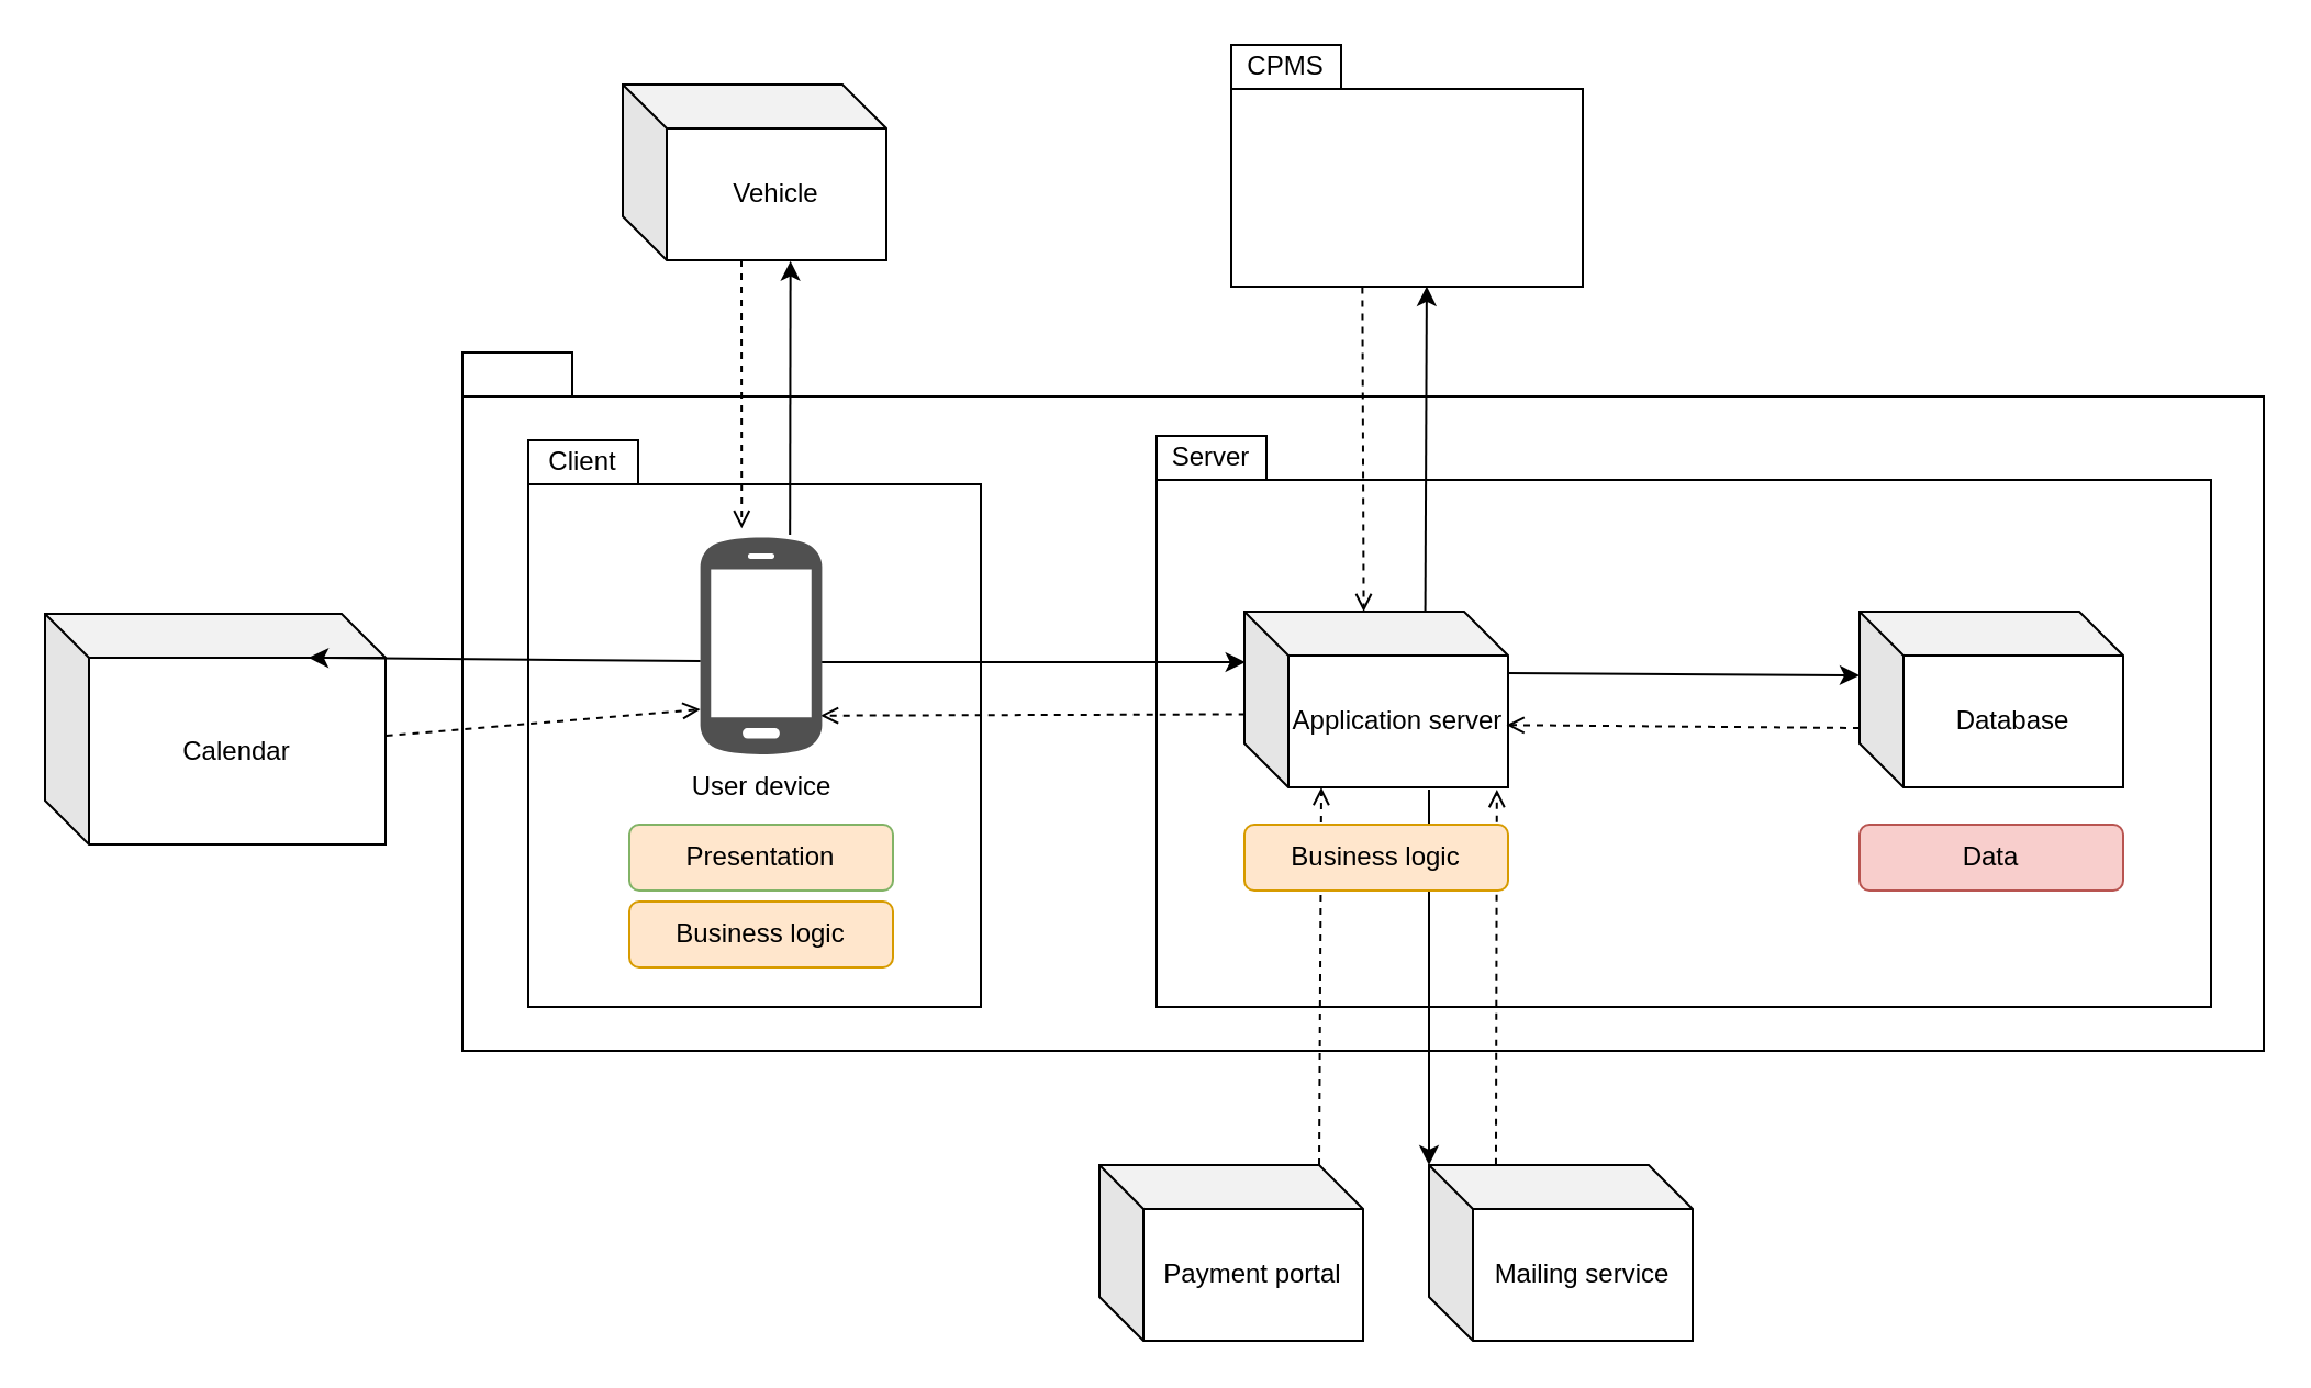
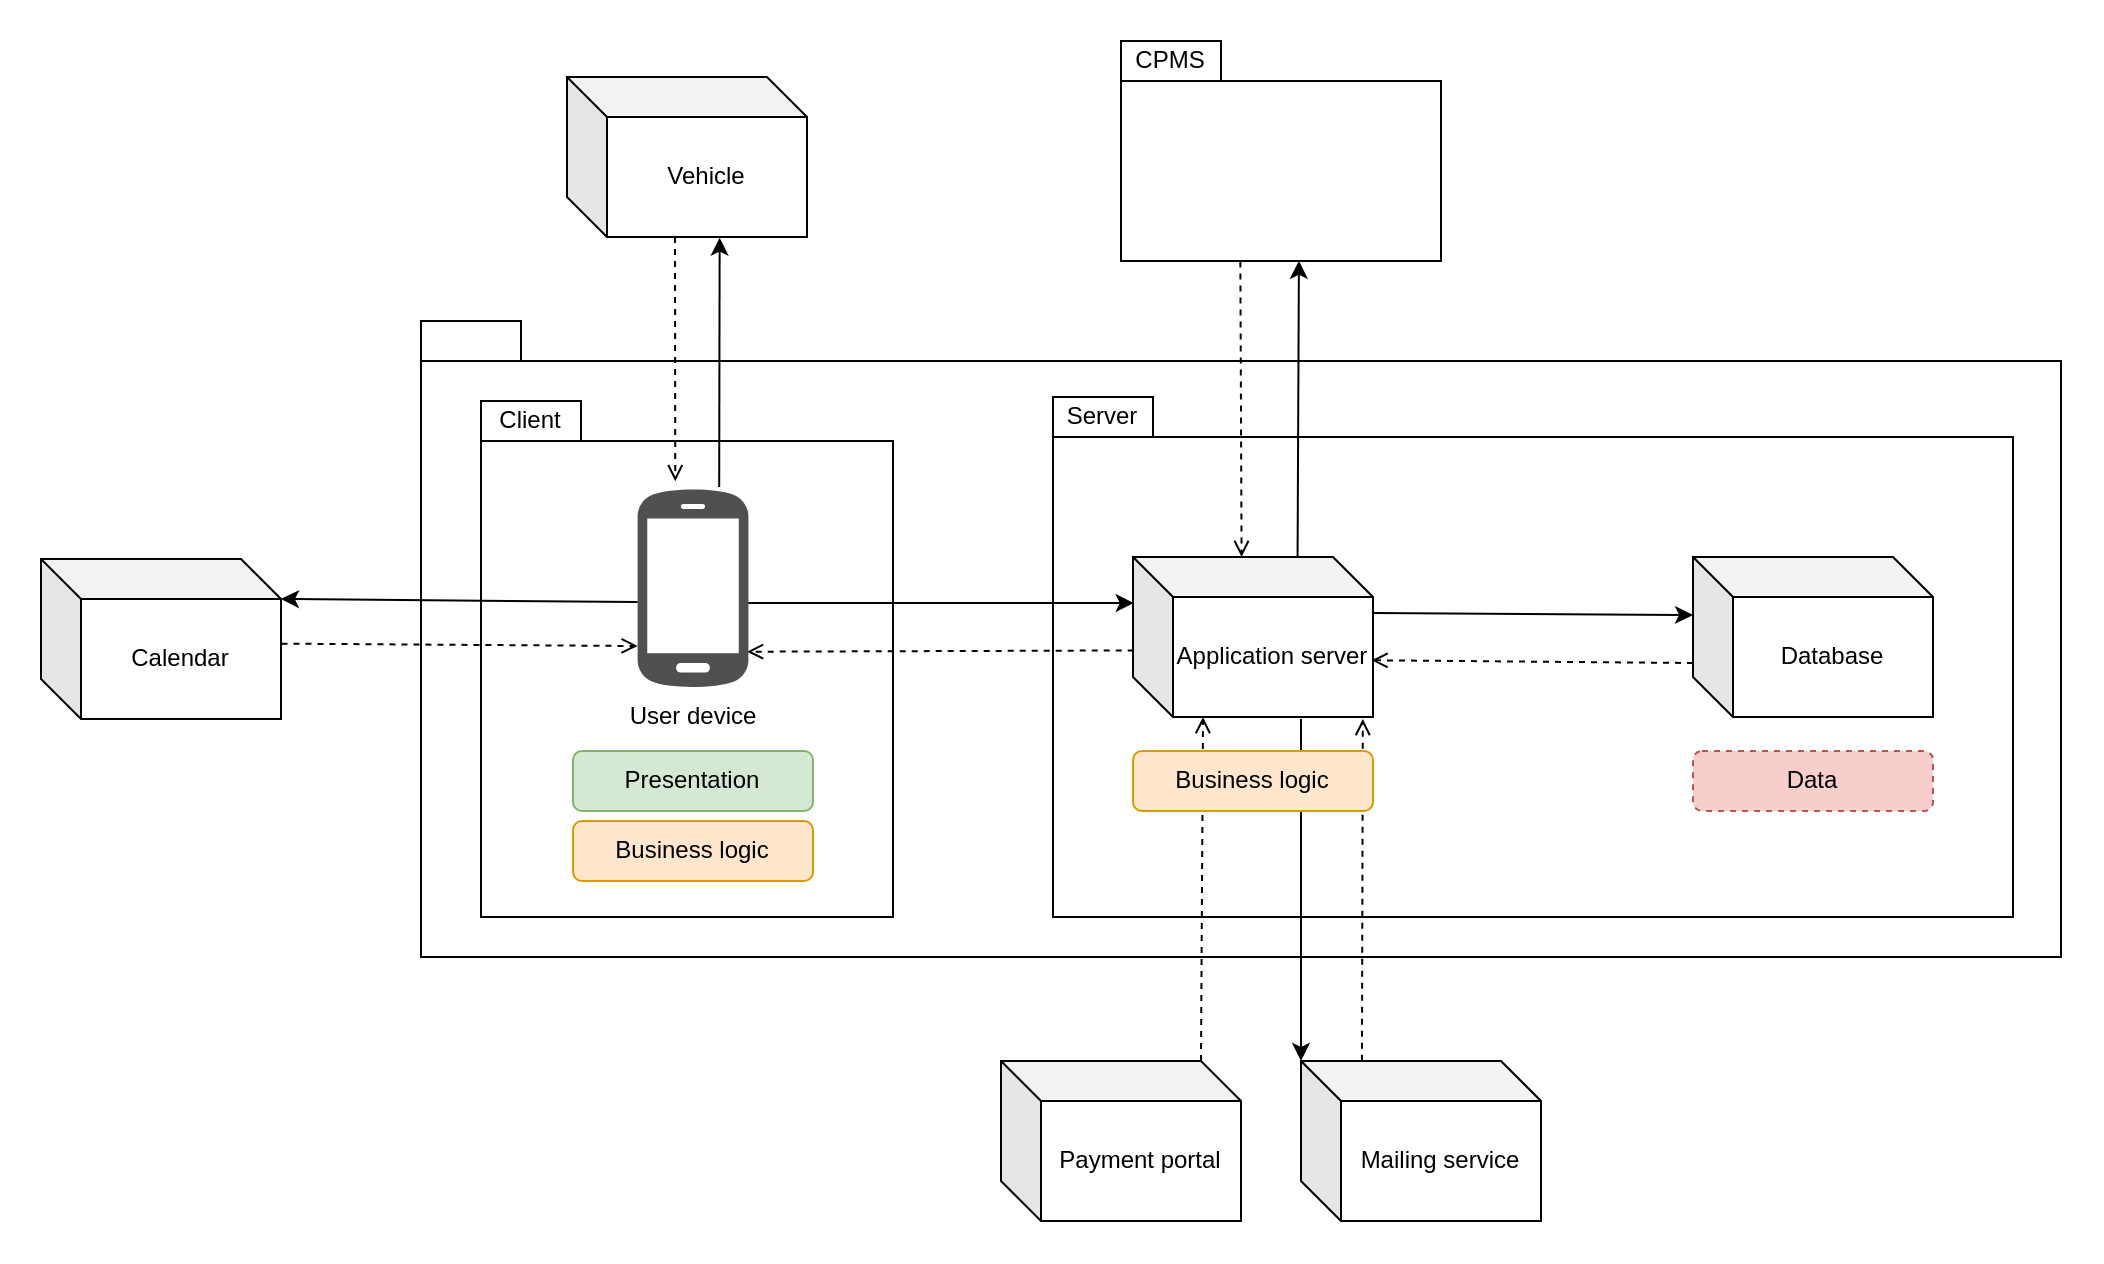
- <mxCell id="24" value="Calendar" style="shape=cube;whiteSpace=wrap;html=1;boundedLbl=1;backgroundOutline=1;darkOpacity=0.05;darkOpacity2=0.1;" parent="1" vertex="1"><mxGeometry x="20" y="279" width="155" height="105" as="geometry" /></mxCell>
+ <mxCell id="24" value="Calendar" style="shape=cube;whiteSpace=wrap;html=1;boundedLbl=1;backgroundOutline=1;darkOpacity=0.05;darkOpacity2=0.1;" parent="1" vertex="1"><mxGeometry x="20" y="279" width="120" height="80" as="geometry" /></mxCell>
- <mxCell id="15" value="Presentation" style="rounded=1;whiteSpace=wrap;html=1;fillColor=#ffe6cc;strokeColor=#82b366;" parent="1" vertex="1"><mxGeometry x="286" y="375" width="120" height="30" as="geometry" /></mxCell>
+ <mxCell id="15" value="Presentation" style="rounded=1;whiteSpace=wrap;html=1;fillColor=#d5e8d4;strokeColor=#82b366;" parent="1" vertex="1"><mxGeometry x="286" y="375" width="120" height="30" as="geometry" /></mxCell>
- <mxCell id="14" value="Data" style="rounded=1;whiteSpace=wrap;html=1;fillColor=#f8cecc;strokeColor=#b85450;" parent="1" vertex="1"><mxGeometry x="846" y="375" width="120" height="30" as="geometry" /></mxCell>
+ <mxCell id="14" value="Data" style="rounded=1;whiteSpace=wrap;html=1;fillColor=#f8cecc;strokeColor=#b85450;dashed=1;" parent="1" vertex="1"><mxGeometry x="846" y="375" width="120" height="30" as="geometry" /></mxCell>
